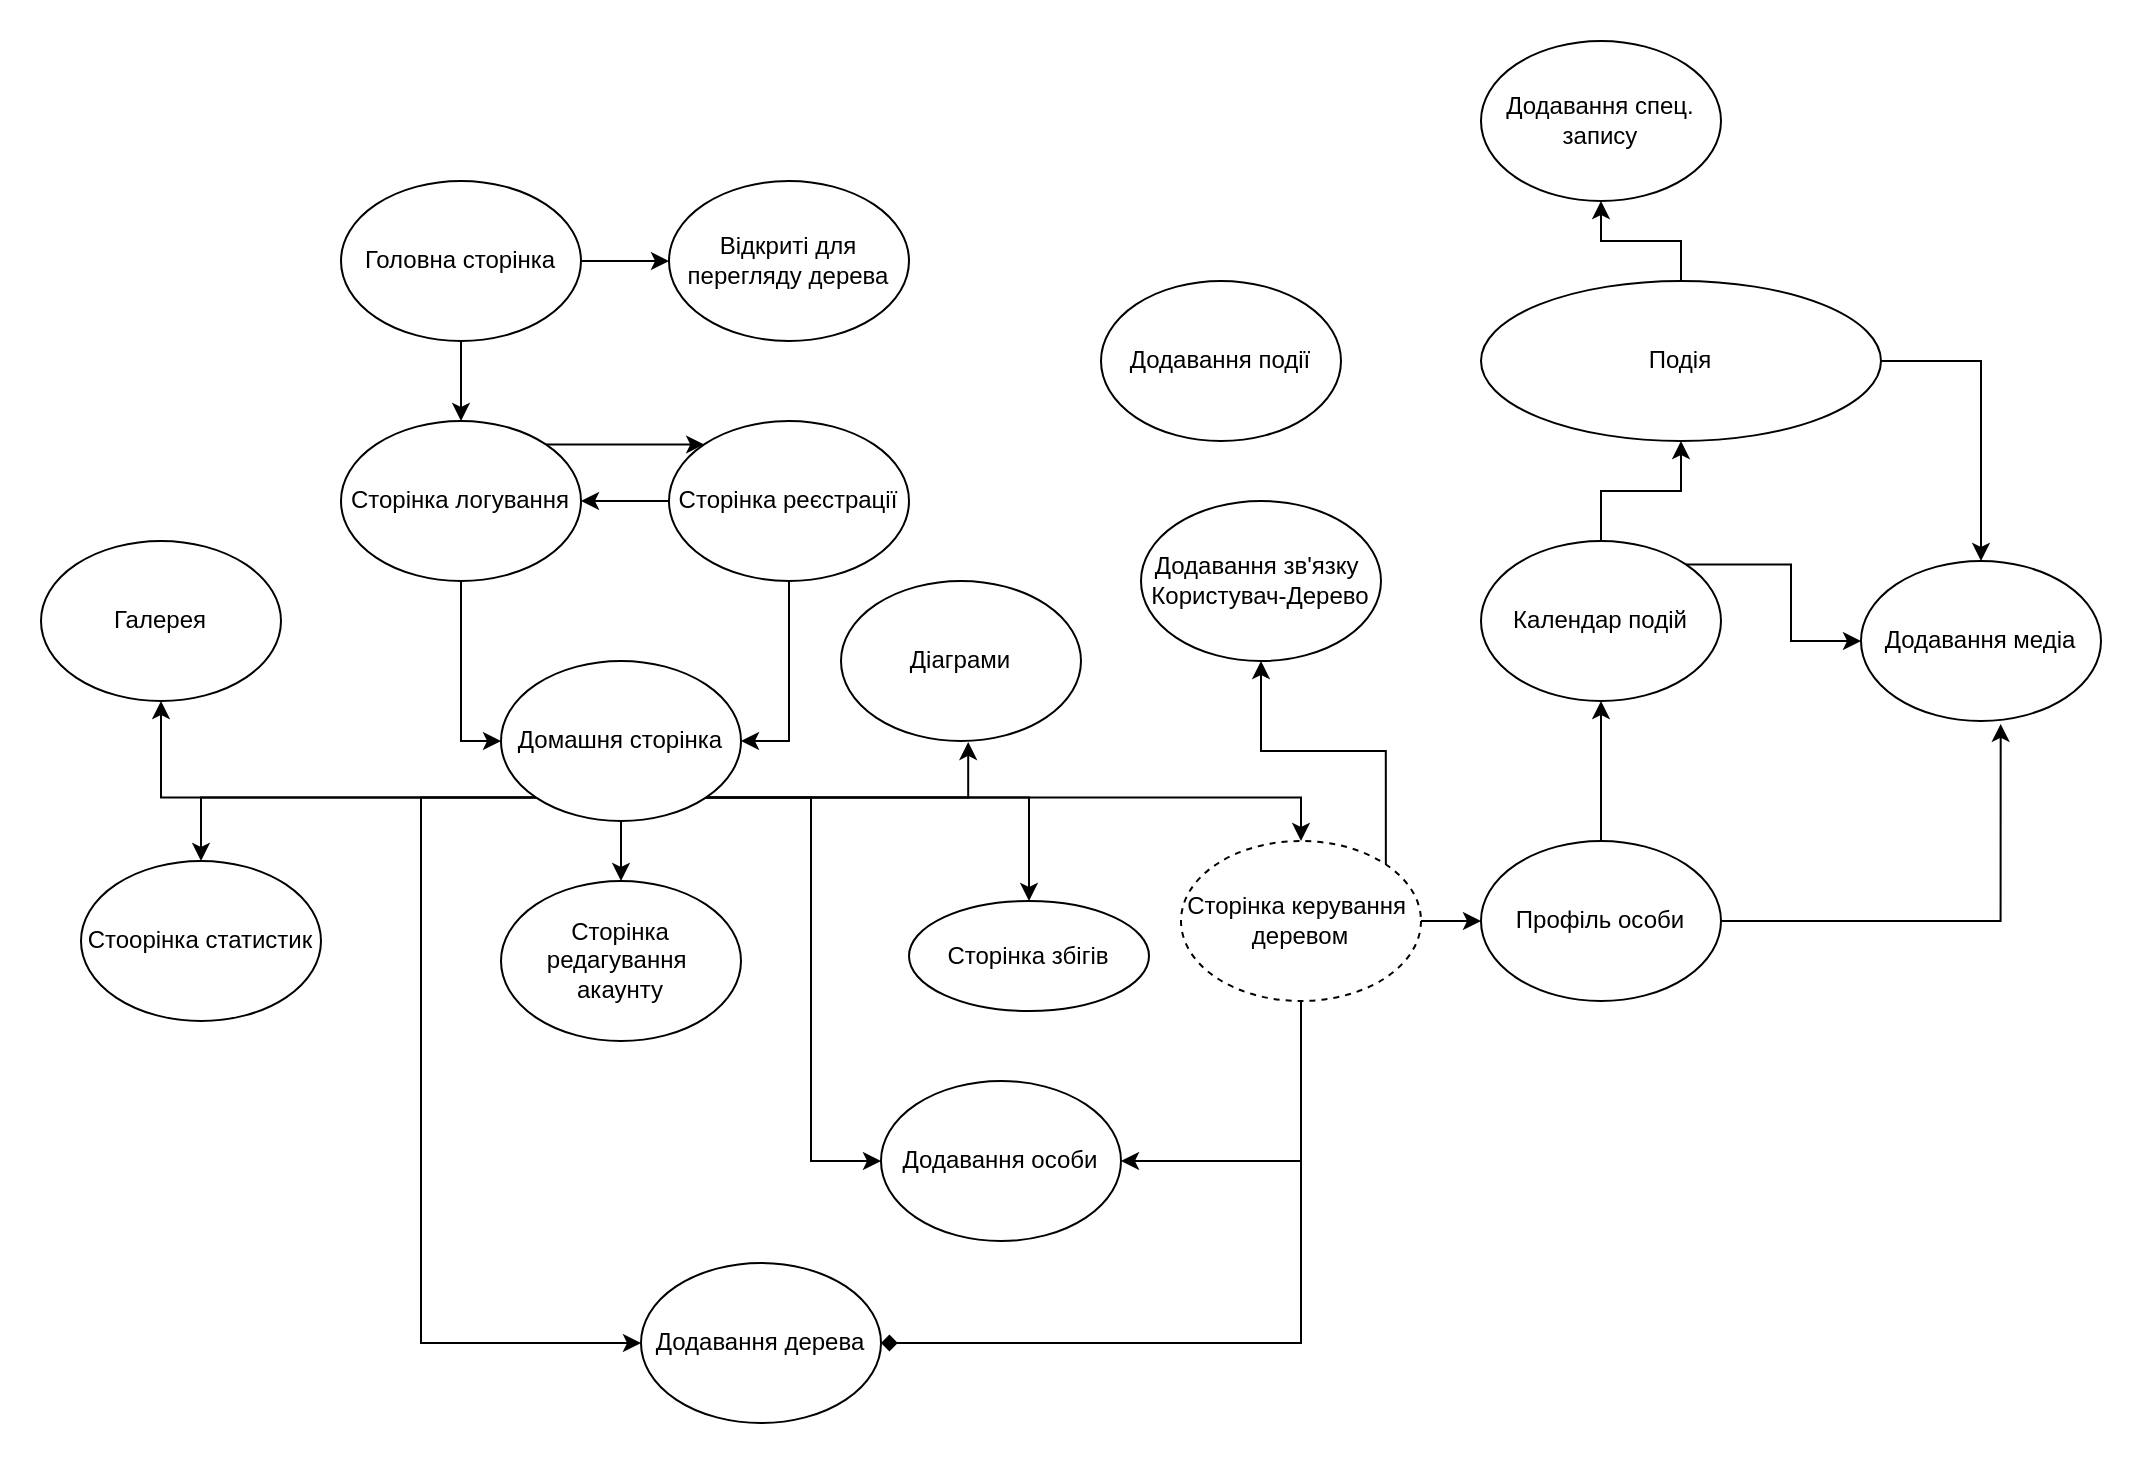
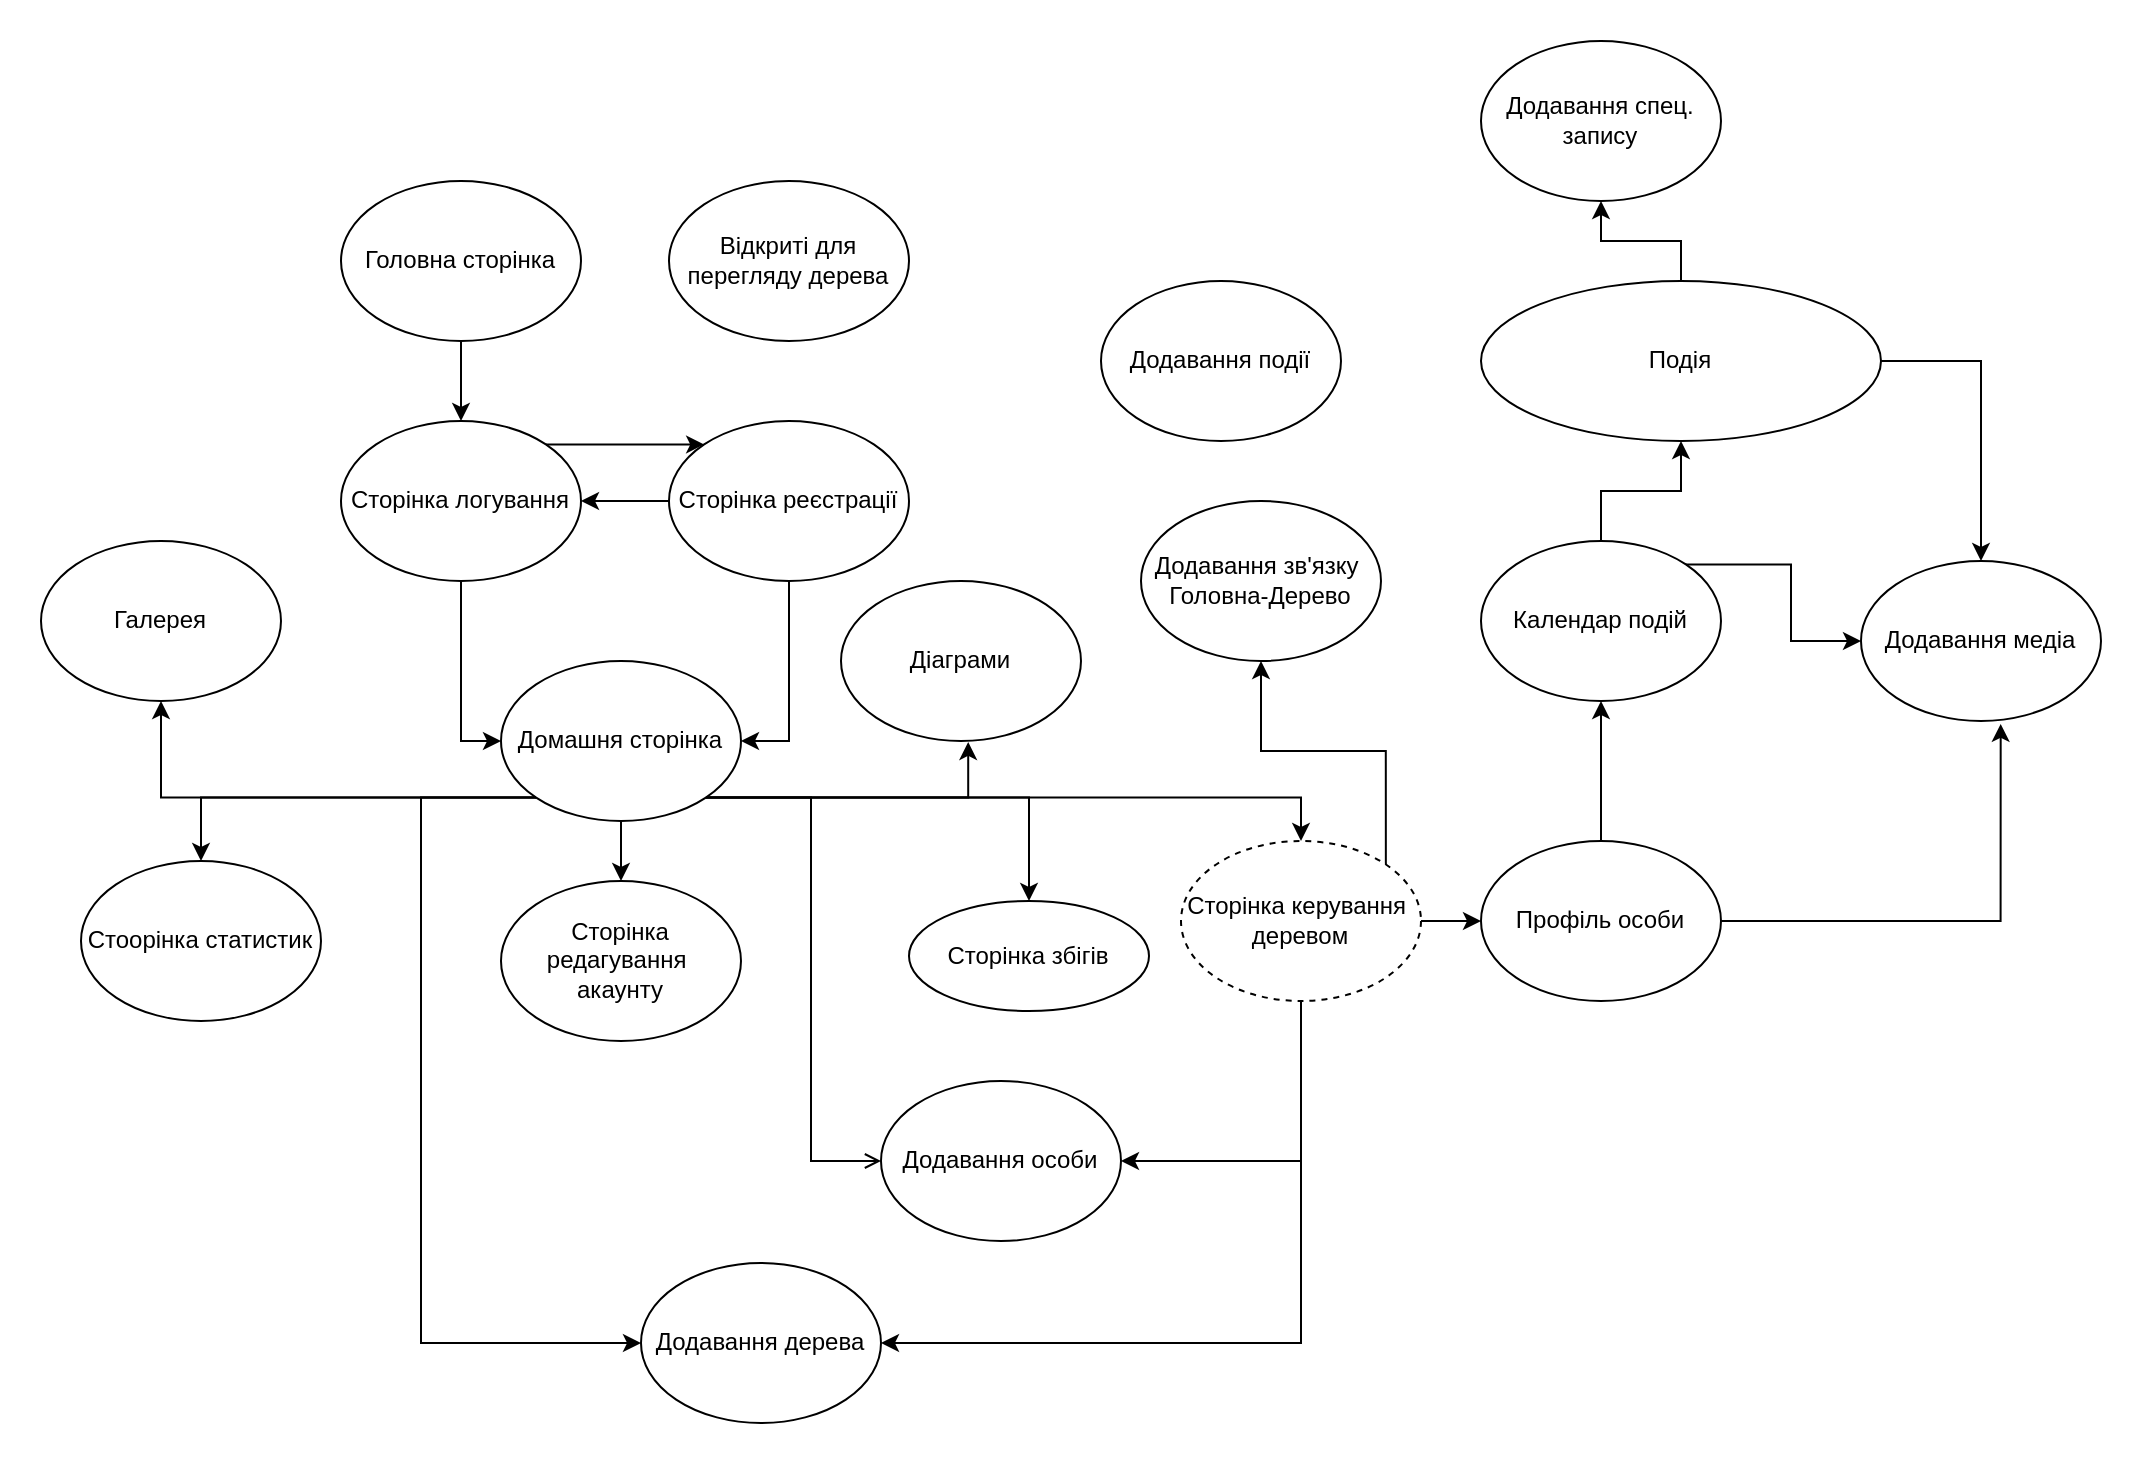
- <mxCell id="20" style="edgeStyle=orthogonalEdgeStyle;rounded=0;orthogonalLoop=1;jettySize=auto;html=1;exitX=1;exitY=0.5;exitDx=0;exitDy=0;entryX=0;entryY=0.5;entryDx=0;entryDy=0;" parent="1" source="21" target="43" edge="1"><mxGeometry relative="1" as="geometry" /></mxCell>
- <mxCell id="35" value="Додавання зв'язку&amp;nbsp;&lt;br&gt;Користувач-Дерево" style="ellipse;whiteSpace=wrap;html=1;" parent="1" vertex="1"><mxGeometry x="570" y="250" width="120" height="80" as="geometry" /></mxCell>
+ <mxCell id="35" value="Додавання зв'язку&amp;nbsp;&lt;br&gt;Головна-Дерево" style="ellipse;whiteSpace=wrap;html=1;" parent="1" vertex="1"><mxGeometry x="570" y="250" width="120" height="80" as="geometry" /></mxCell>
- <mxCell id="12" style="edgeStyle=orthogonalEdgeStyle;rounded=0;orthogonalLoop=1;jettySize=auto;html=1;exitX=1;exitY=1;exitDx=0;exitDy=0;entryX=0;entryY=0.5;entryDx=0;entryDy=0;" parent="1" source="15" target="16" edge="1"><mxGeometry relative="1" as="geometry" /></mxCell>
+ <mxCell id="12" style="edgeStyle=orthogonalEdgeStyle;rounded=0;orthogonalLoop=1;jettySize=auto;html=1;exitX=1;exitY=1;exitDx=0;exitDy=0;entryX=0;entryY=0.5;entryDx=0;entryDy=0;endArrow=open;" parent="1" source="15" target="16" edge="1"><mxGeometry relative="1" as="geometry" /></mxCell>
- <mxCell id="31" style="edgeStyle=orthogonalEdgeStyle;rounded=0;orthogonalLoop=1;jettySize=auto;html=1;exitX=0.5;exitY=1;exitDx=0;exitDy=0;entryX=1;entryY=0.5;entryDx=0;entryDy=0;endArrow=diamond;" parent="1" source="32" target="34" edge="1"><mxGeometry relative="1" as="geometry"><mxPoint x="710" y="580" as="targetPoint" /></mxGeometry></mxCell>
+ <mxCell id="31" style="edgeStyle=orthogonalEdgeStyle;rounded=0;orthogonalLoop=1;jettySize=auto;html=1;exitX=0.5;exitY=1;exitDx=0;exitDy=0;entryX=1;entryY=0.5;entryDx=0;entryDy=0;" parent="1" source="32" target="34" edge="1"><mxGeometry relative="1" as="geometry"><mxPoint x="710" y="580" as="targetPoint" /></mxGeometry></mxCell>
